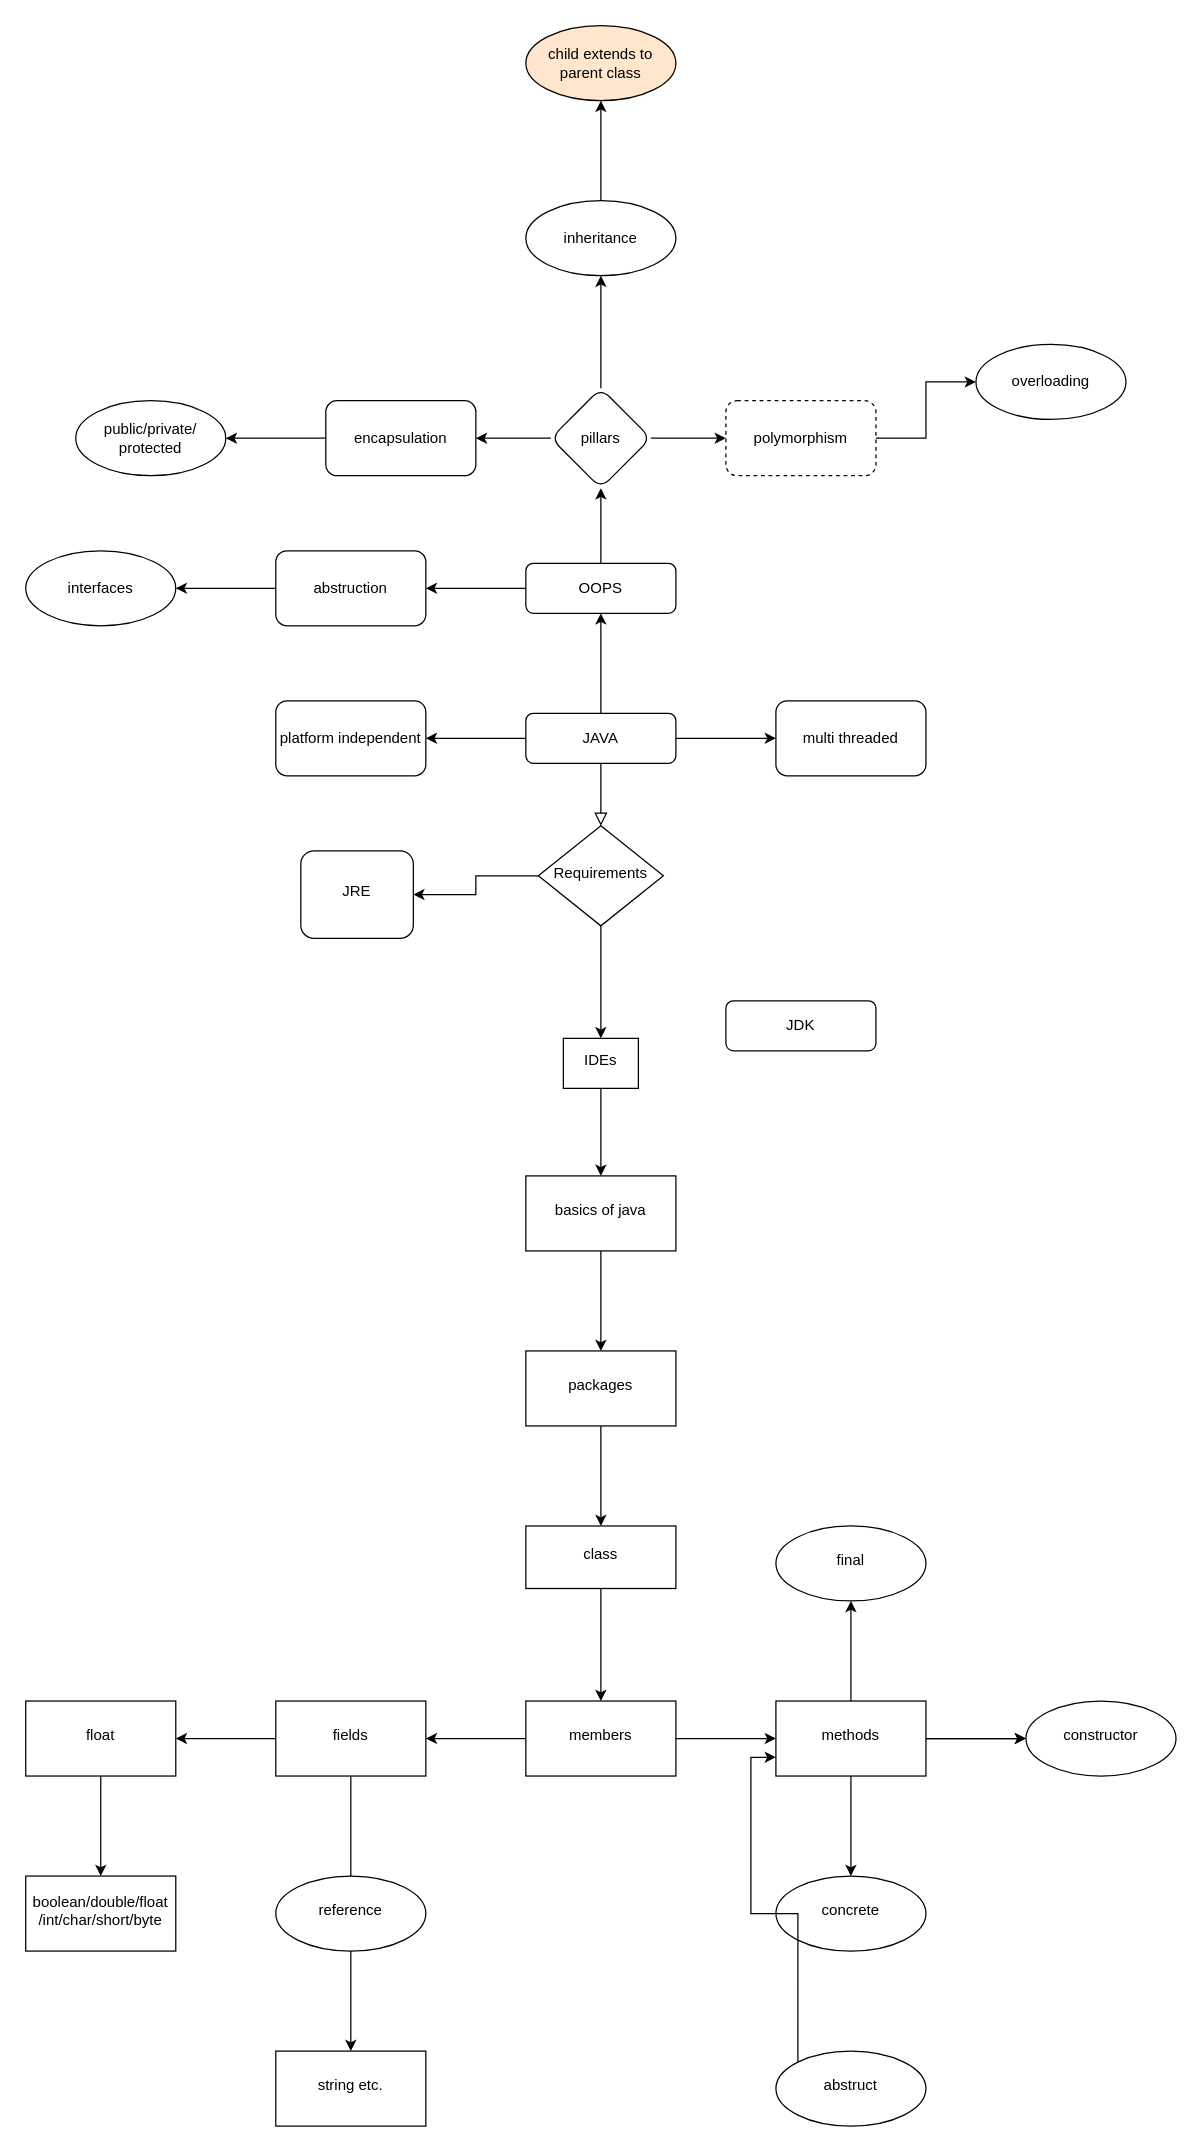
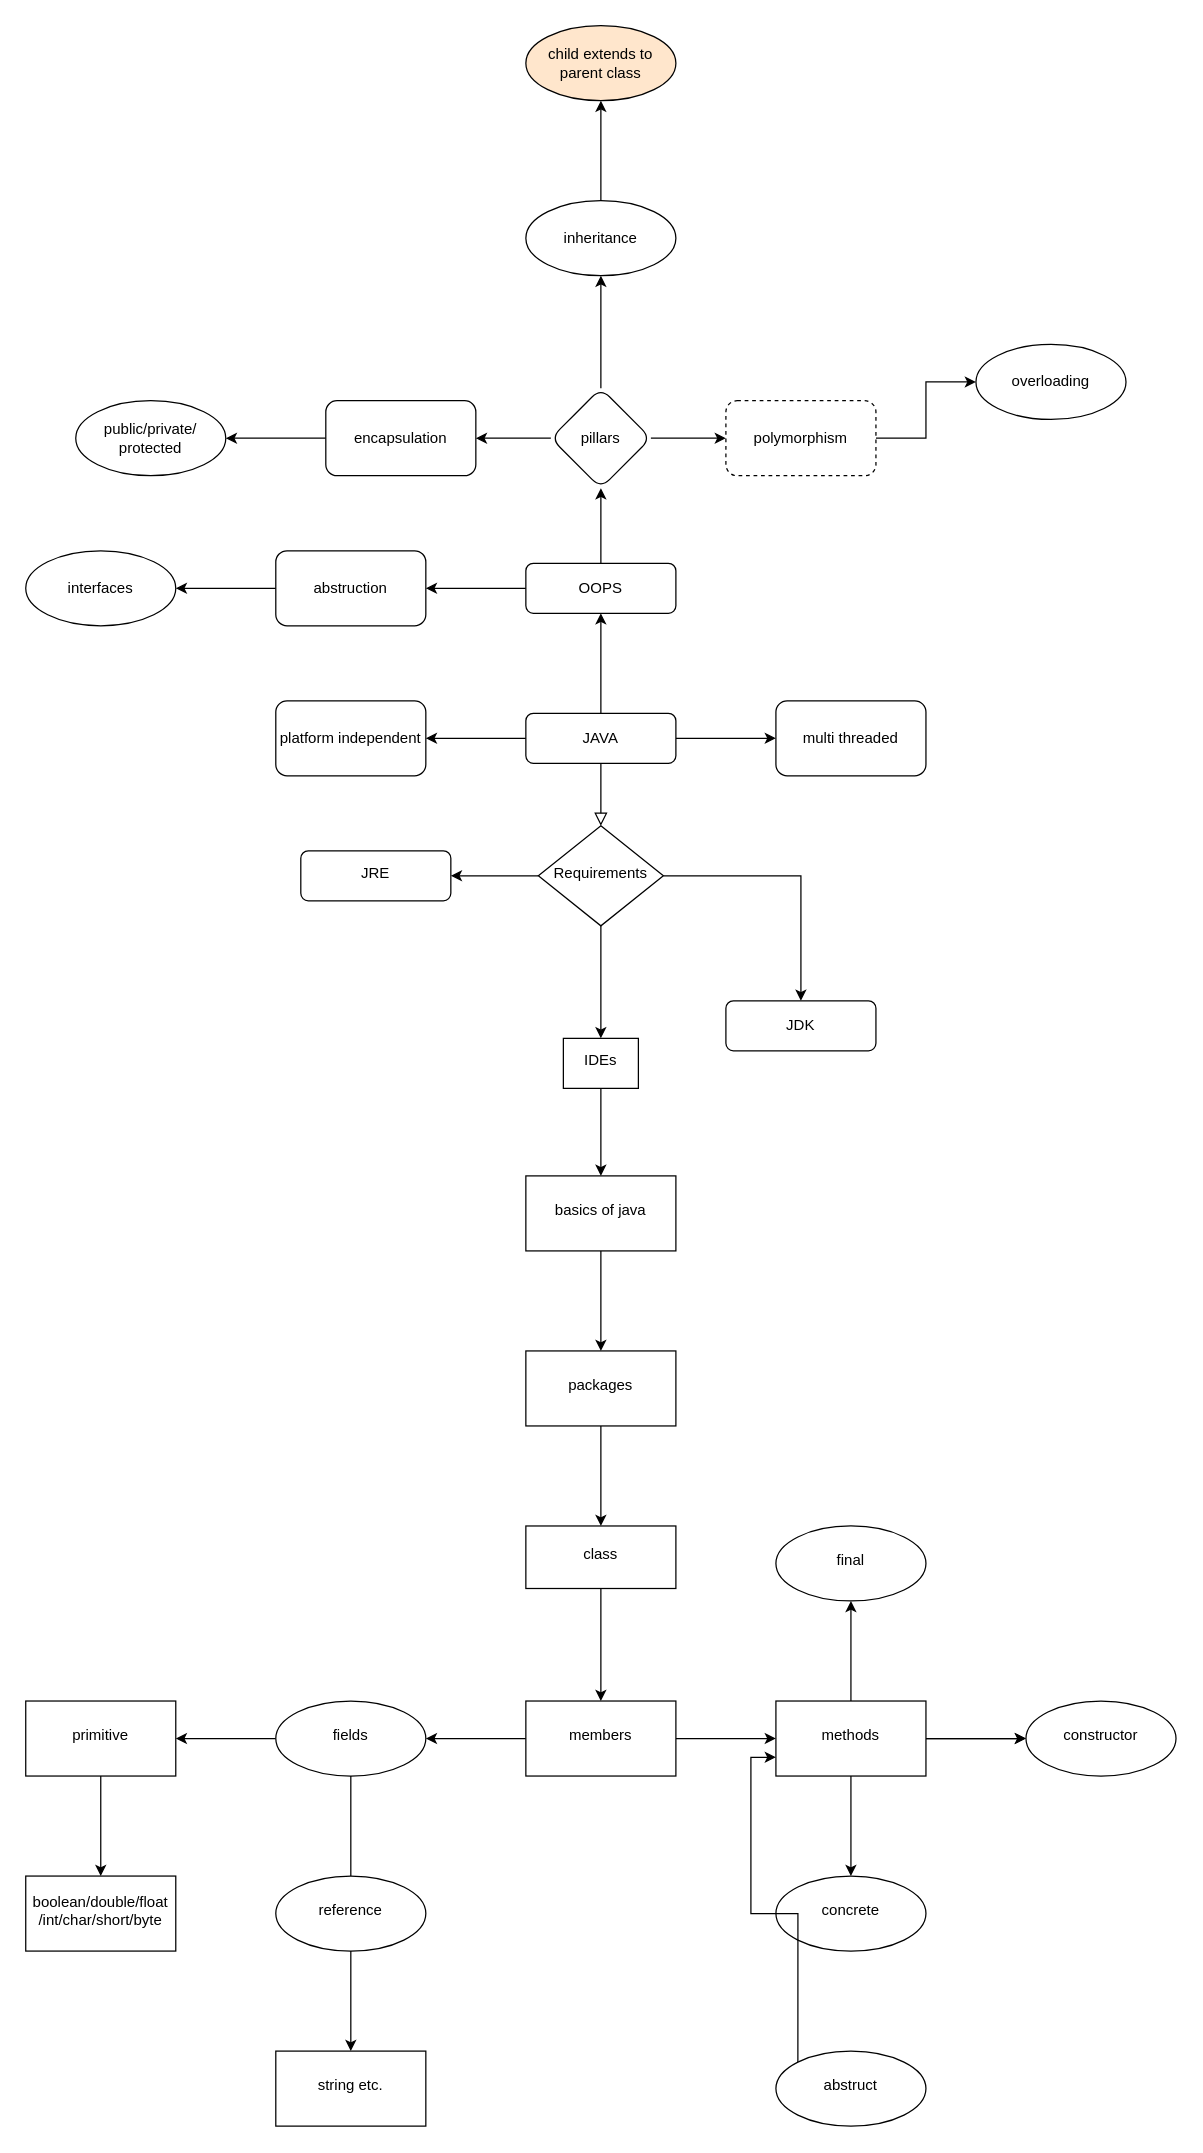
+ <mxCell id="8" value="" style="edgeStyle=orthogonalEdgeStyle;rounded=0;orthogonalLoop=1;jettySize=auto;html=1;" edge="1" parent="1" source="10" target="11"><mxGeometry relative="1" as="geometry" /></mxCell>
- <mxCell id="12" value="JRE" style="rounded=1;whiteSpace=wrap;html=1;shadow=0;strokeWidth=1;spacing=6;spacingTop=-4;" vertex="1" parent="1"><mxGeometry x="240" y="680" width="90" height="70" as="geometry" /></mxCell>
+ <mxCell id="12" value="JRE" style="rounded=1;whiteSpace=wrap;html=1;shadow=0;strokeWidth=1;spacing=6;spacingTop=-4;" vertex="1" parent="1"><mxGeometry x="240" y="680" width="120" height="40" as="geometry" /></mxCell>
- <mxCell id="57" value="float" style="whiteSpace=wrap;html=1;shadow=0;strokeWidth=1;spacing=6;spacingTop=-4;" vertex="1" parent="1"><mxGeometry x="20" y="1360" width="120" height="60" as="geometry" /></mxCell>
+ <mxCell id="57" value="primitive" style="whiteSpace=wrap;html=1;shadow=0;strokeWidth=1;spacing=6;spacingTop=-4;" vertex="1" parent="1"><mxGeometry x="20" y="1360" width="120" height="60" as="geometry" /></mxCell>
- <mxCell id="47" value="fields" style="whiteSpace=wrap;html=1;shadow=0;strokeWidth=1;spacing=6;spacingTop=-4;" vertex="1" parent="1"><mxGeometry x="220" y="1360" width="120" height="60" as="geometry" /></mxCell>
+ <mxCell id="47" value="fields" style="ellipse;whiteSpace=wrap;html=1;shadow=0;strokeWidth=1;spacing=6;spacingTop=-4;" vertex="1" parent="1"><mxGeometry x="220" y="1360" width="120" height="60" as="geometry" /></mxCell>
